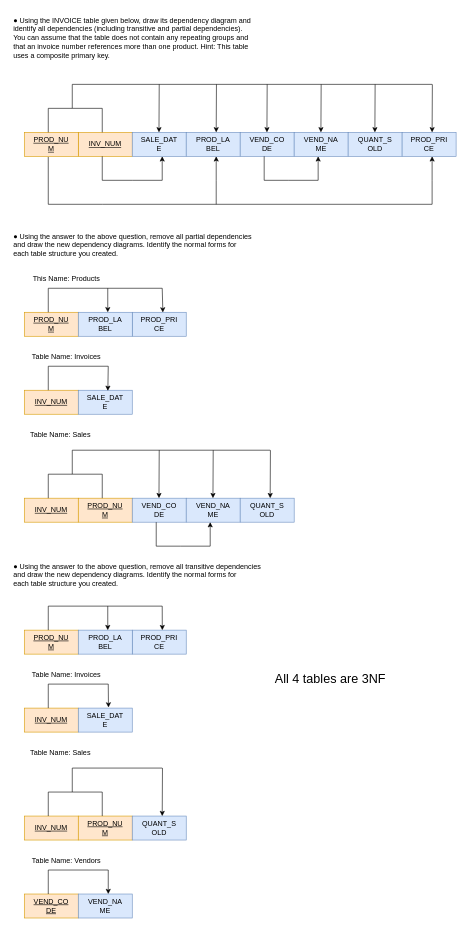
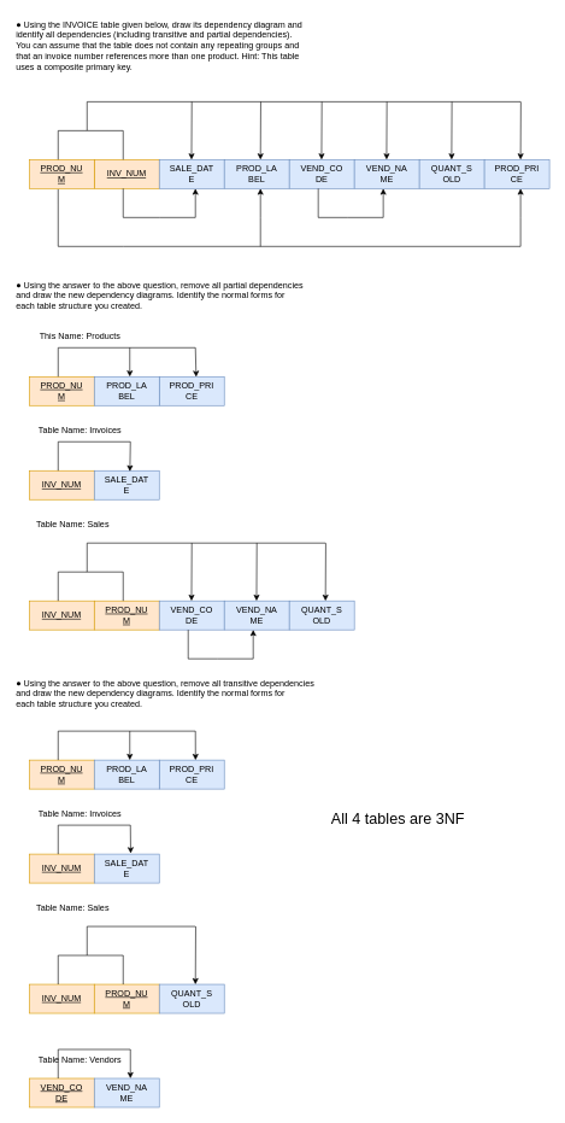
- <mxCell id="76" value="Table Name: Vendors" style="text;html=1;align=center;verticalAlign=middle;resizable=0;points=[];autosize=1;strokeColor=none;fillColor=none;" vertex="1" parent="1"><mxGeometry x="40" y="1420" width="140" height="30" as="geometry" /></mxCell>
+ <mxCell id="76" value="Table Name: Vendors" style="text;html=1;align=center;verticalAlign=middle;resizable=0;points=[];autosize=1;strokeColor=none;fillColor=none;" vertex="1" parent="1"><mxGeometry x="40" y="1450" width="140" height="30" as="geometry" /></mxCell>
